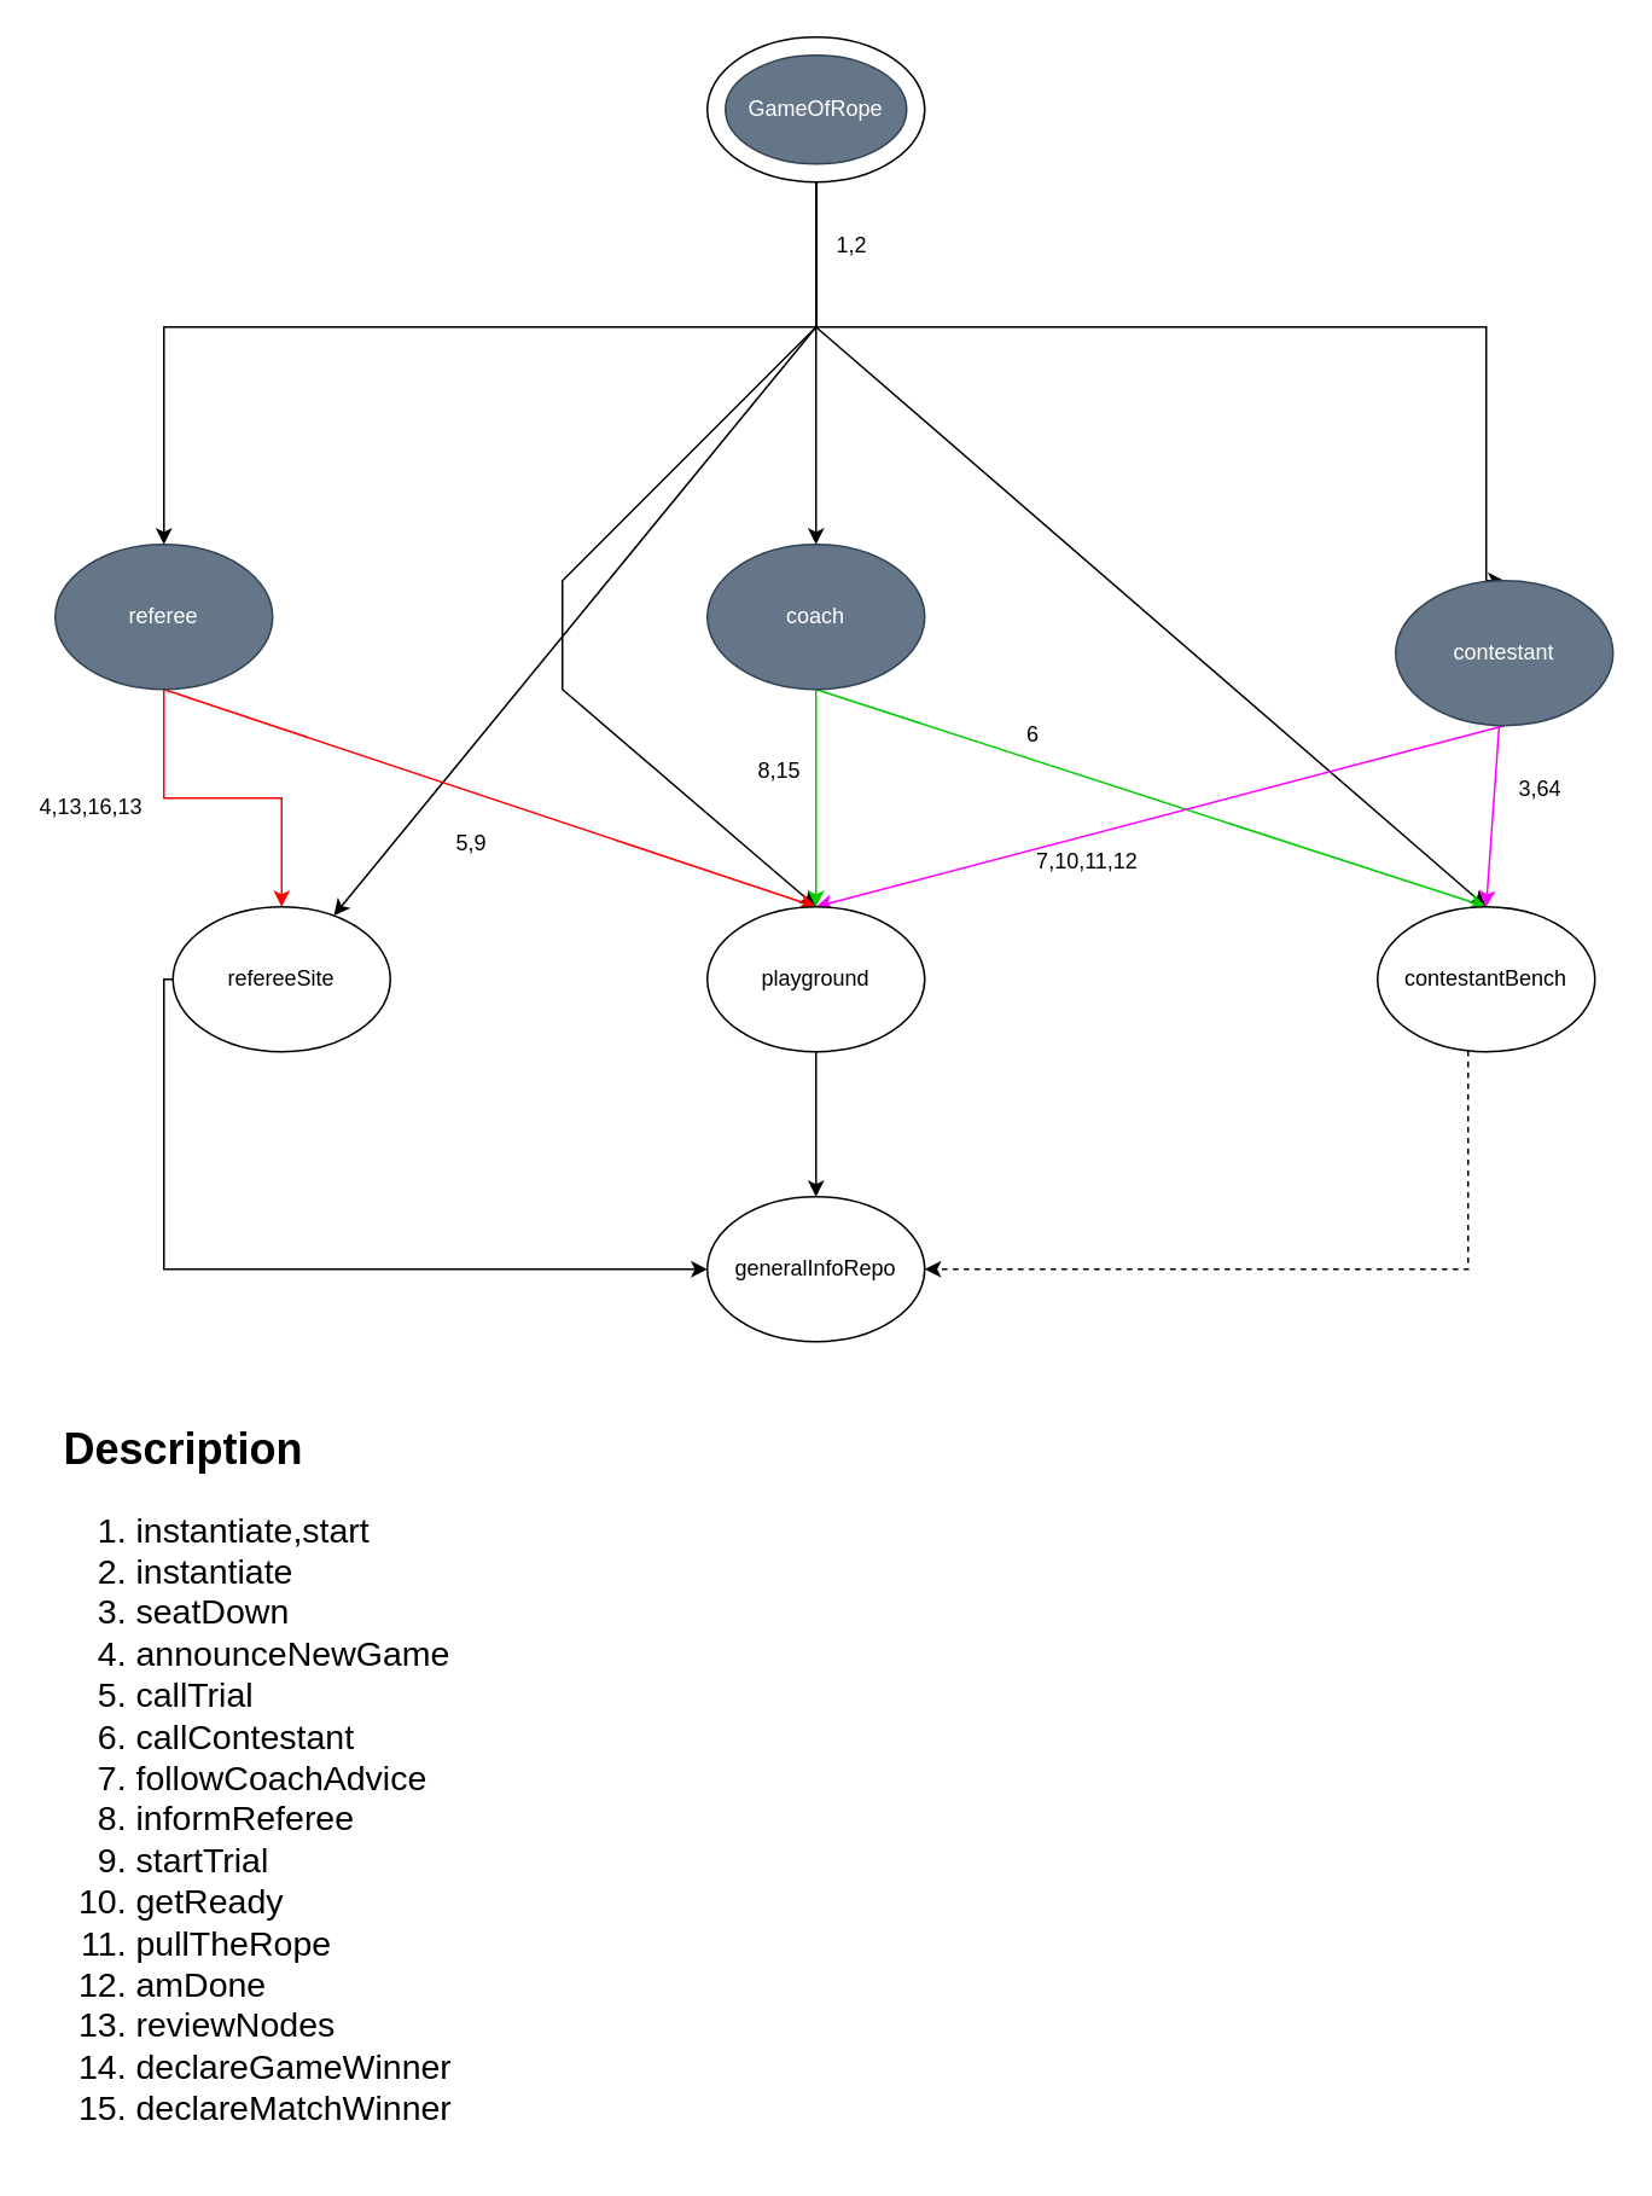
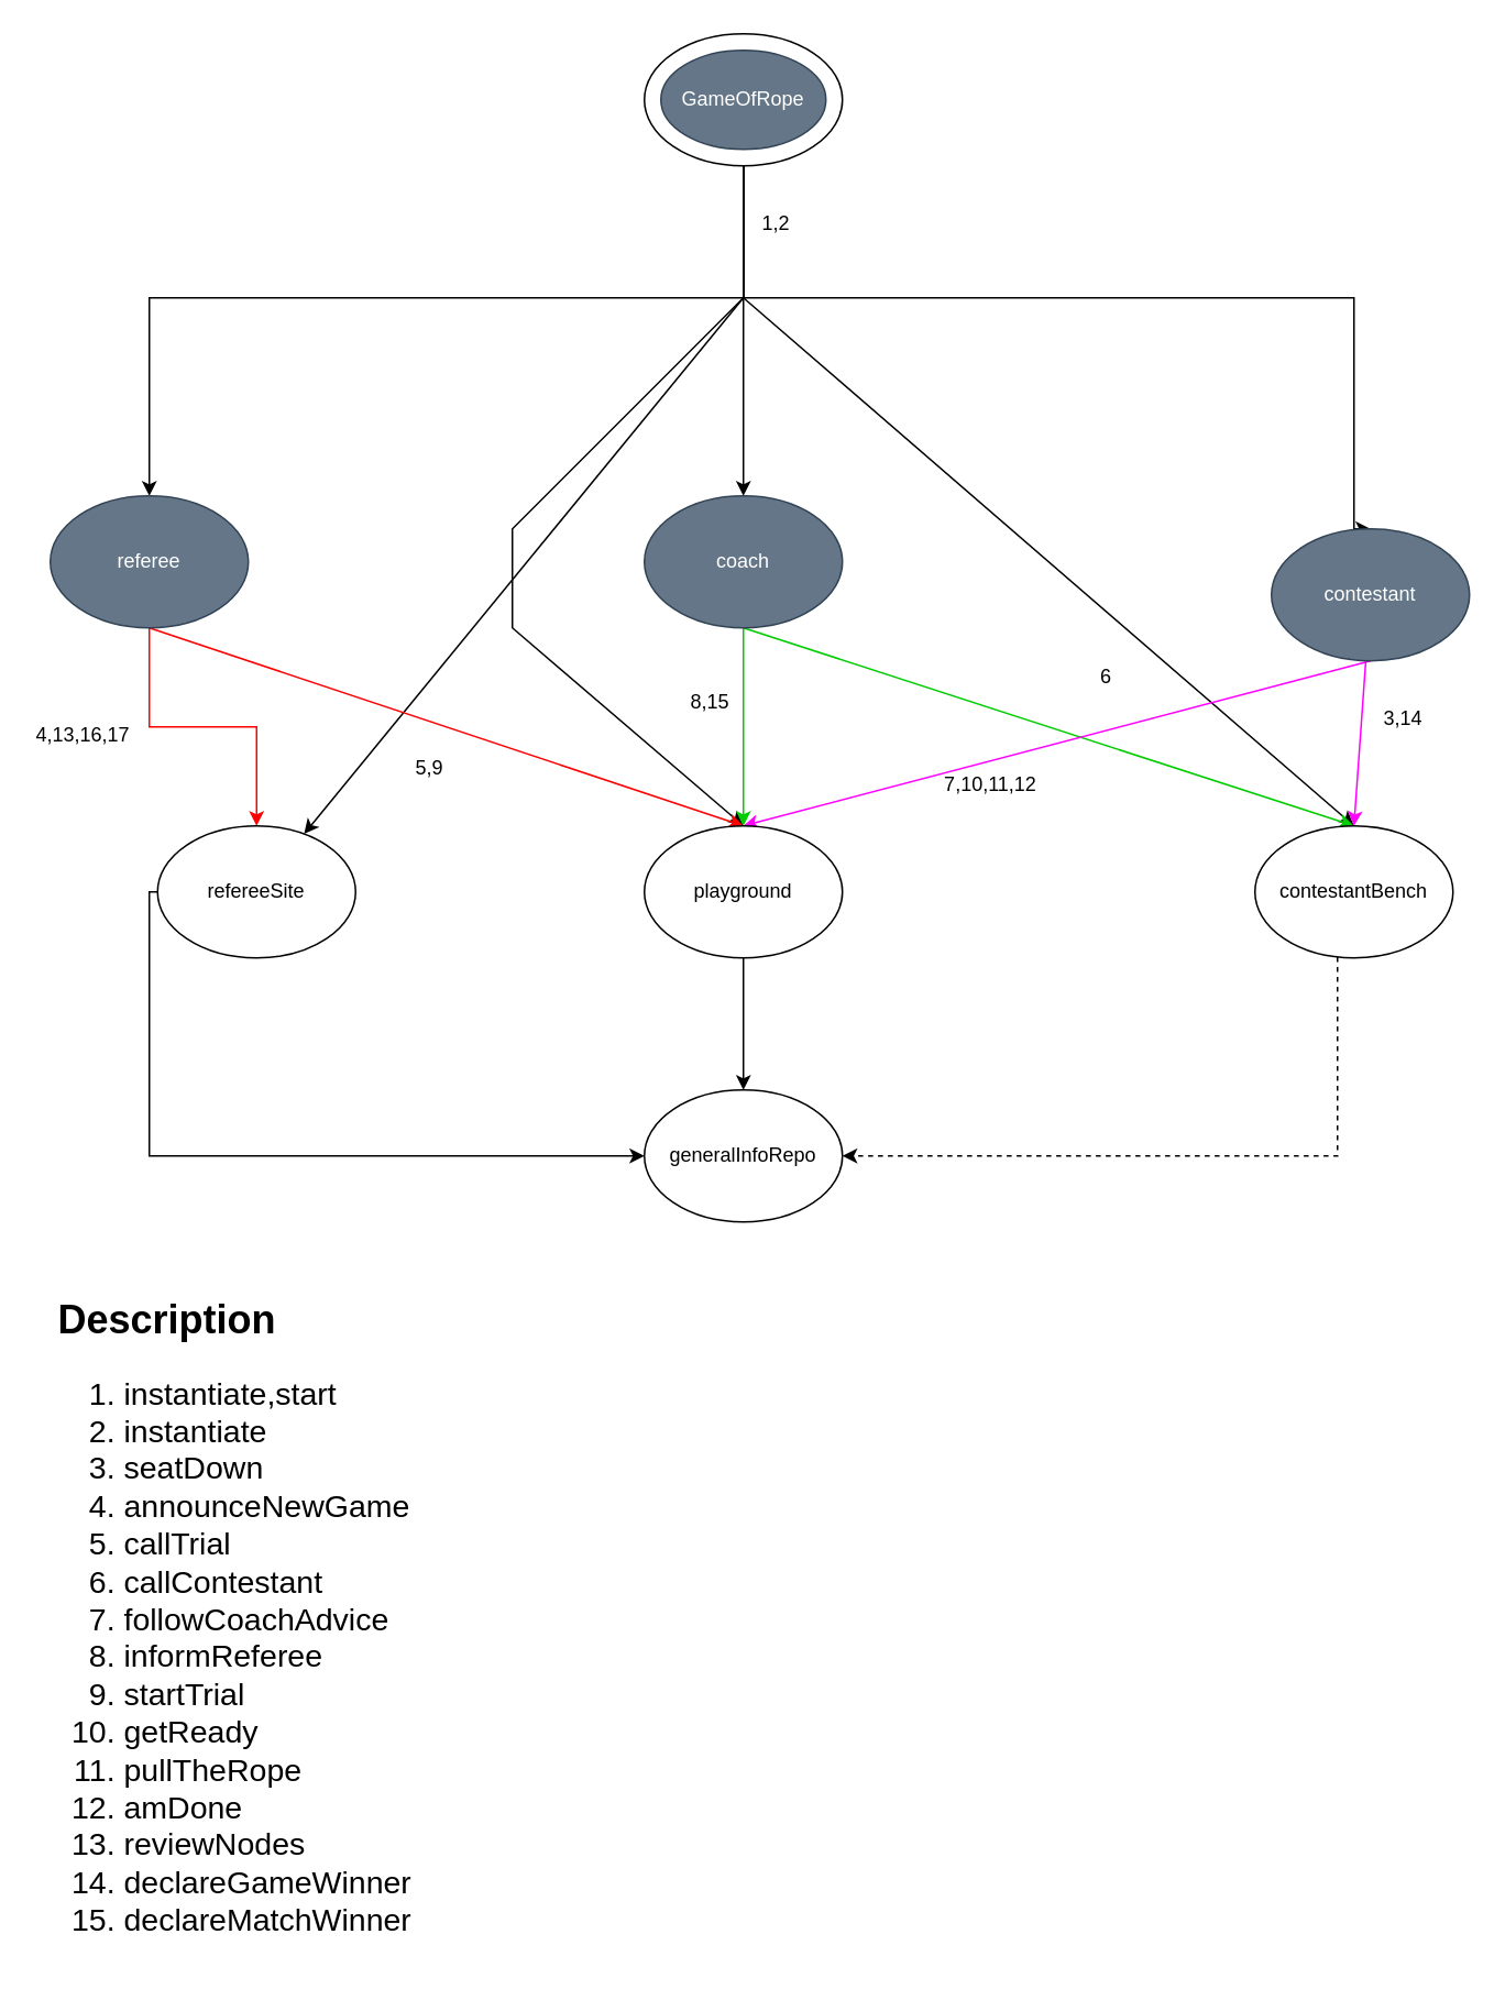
- <mxCell id="30" value="6" style="text;html=1;align=center;verticalAlign=middle;whiteSpace=wrap;rounded=0;" vertex="1" parent="1"><mxGeometry x="540" y="390" width="60" height="30" as="geometry" /></mxCell>
+ <mxCell id="30" value="6" style="text;html=1;align=center;verticalAlign=middle;whiteSpace=wrap;rounded=0;" vertex="1" parent="1"><mxGeometry x="640" y="395" width="60" height="30" as="geometry" /></mxCell>
- <mxCell id="32" value="3,64" style="text;html=1;align=center;verticalAlign=middle;whiteSpace=wrap;rounded=0;" vertex="1" parent="1"><mxGeometry x="820" y="420" width="60" height="30" as="geometry" /></mxCell>
+ <mxCell id="32" value="3,14" style="text;html=1;align=center;verticalAlign=middle;whiteSpace=wrap;rounded=0;" vertex="1" parent="1"><mxGeometry x="820" y="420" width="60" height="30" as="geometry" /></mxCell>
- <mxCell id="27" value="4,13,16,13" style="text;html=1;align=center;verticalAlign=middle;whiteSpace=wrap;rounded=0;" vertex="1" parent="1"><mxGeometry x="20" y="430" width="60" height="30" as="geometry" /></mxCell>
+ <mxCell id="27" value="4,13,16,17" style="text;html=1;align=center;verticalAlign=middle;whiteSpace=wrap;rounded=0;" vertex="1" parent="1"><mxGeometry x="20" y="430" width="60" height="30" as="geometry" /></mxCell>
